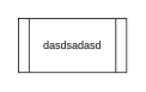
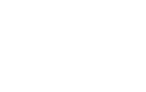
- <mxCell id="2" value="dasdsadasd" style="shape=process;whiteSpace=wrap;html=1;backgroundOutline=1;" vertex="1" parent="1"><mxGeometry x="20" y="20" width="120" height="60" as="geometry" /></mxCell>
